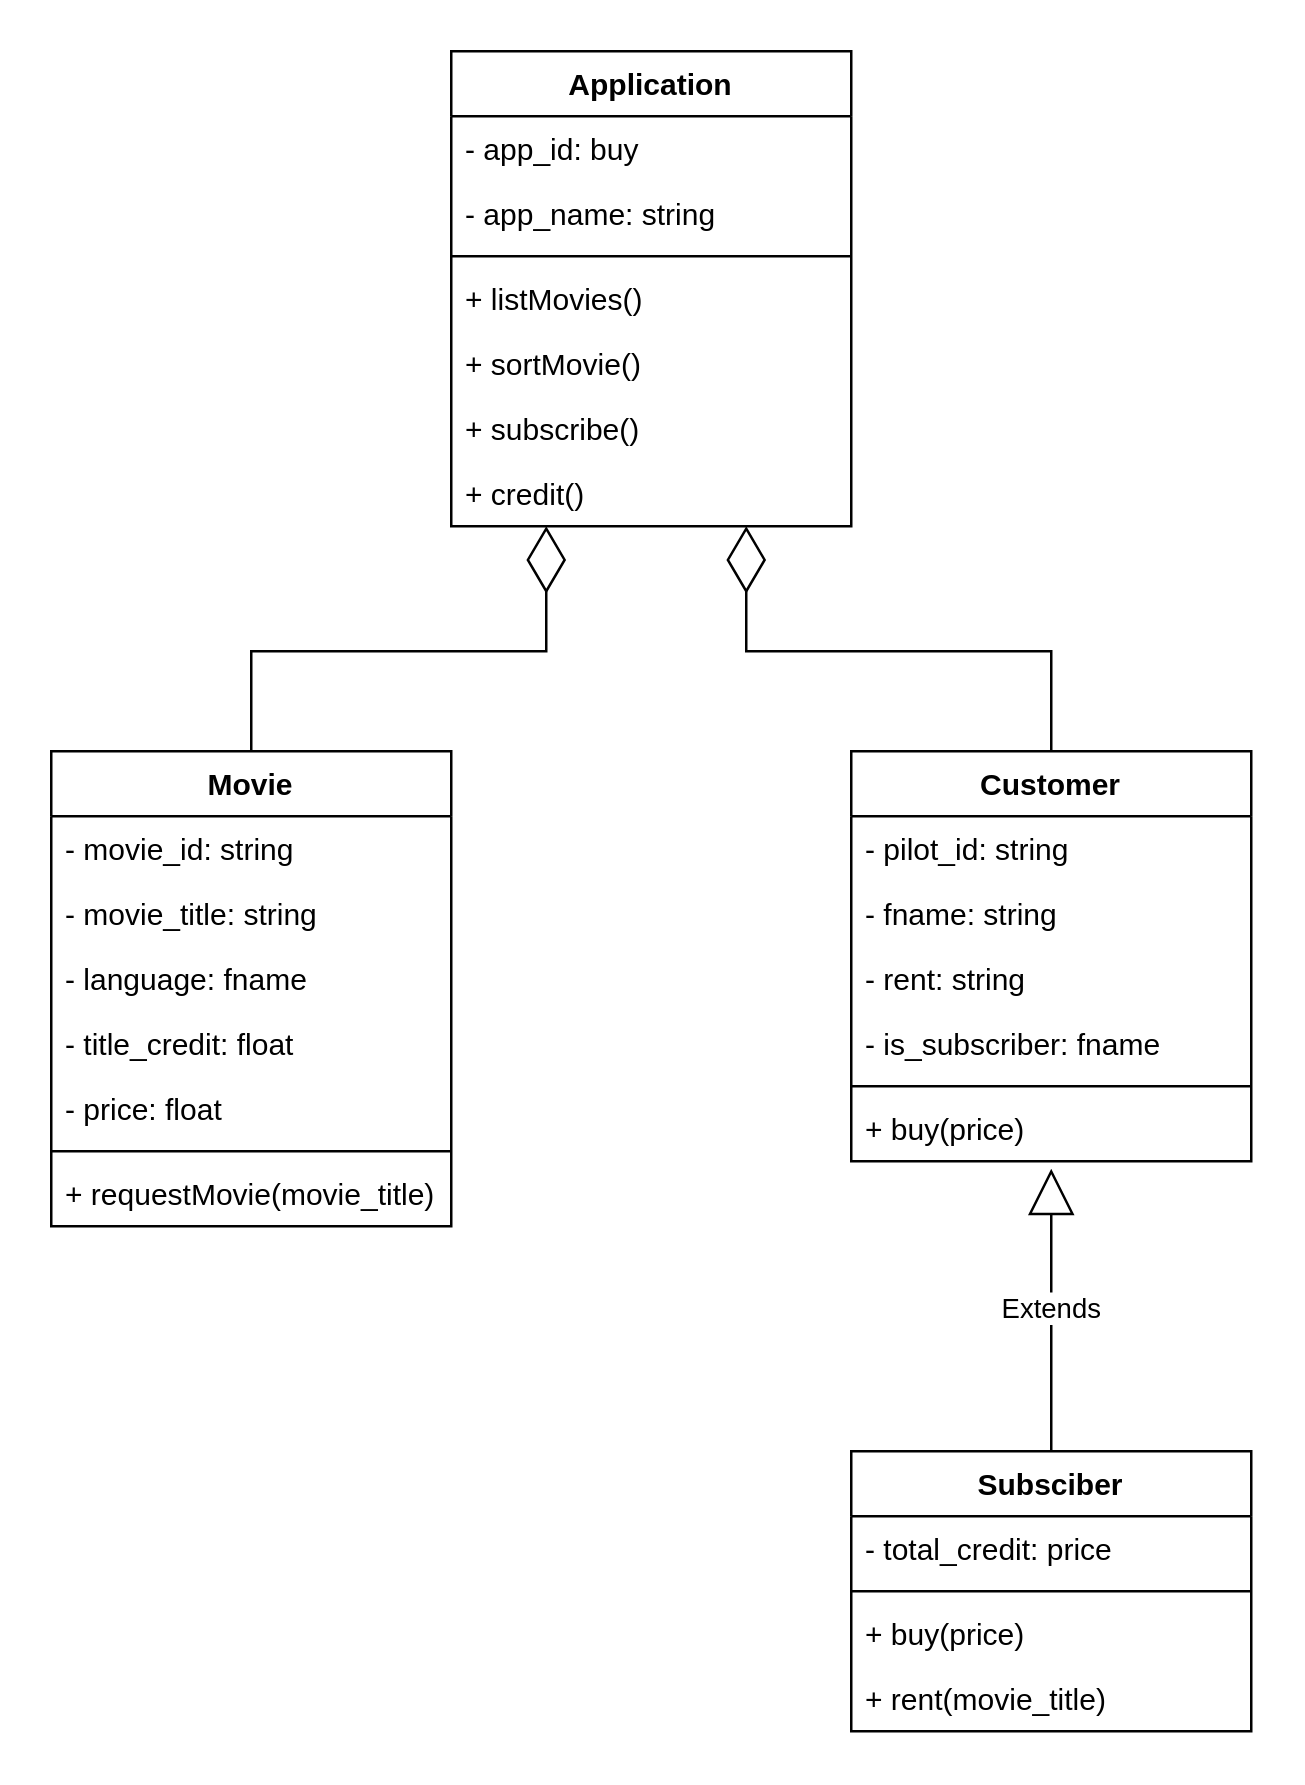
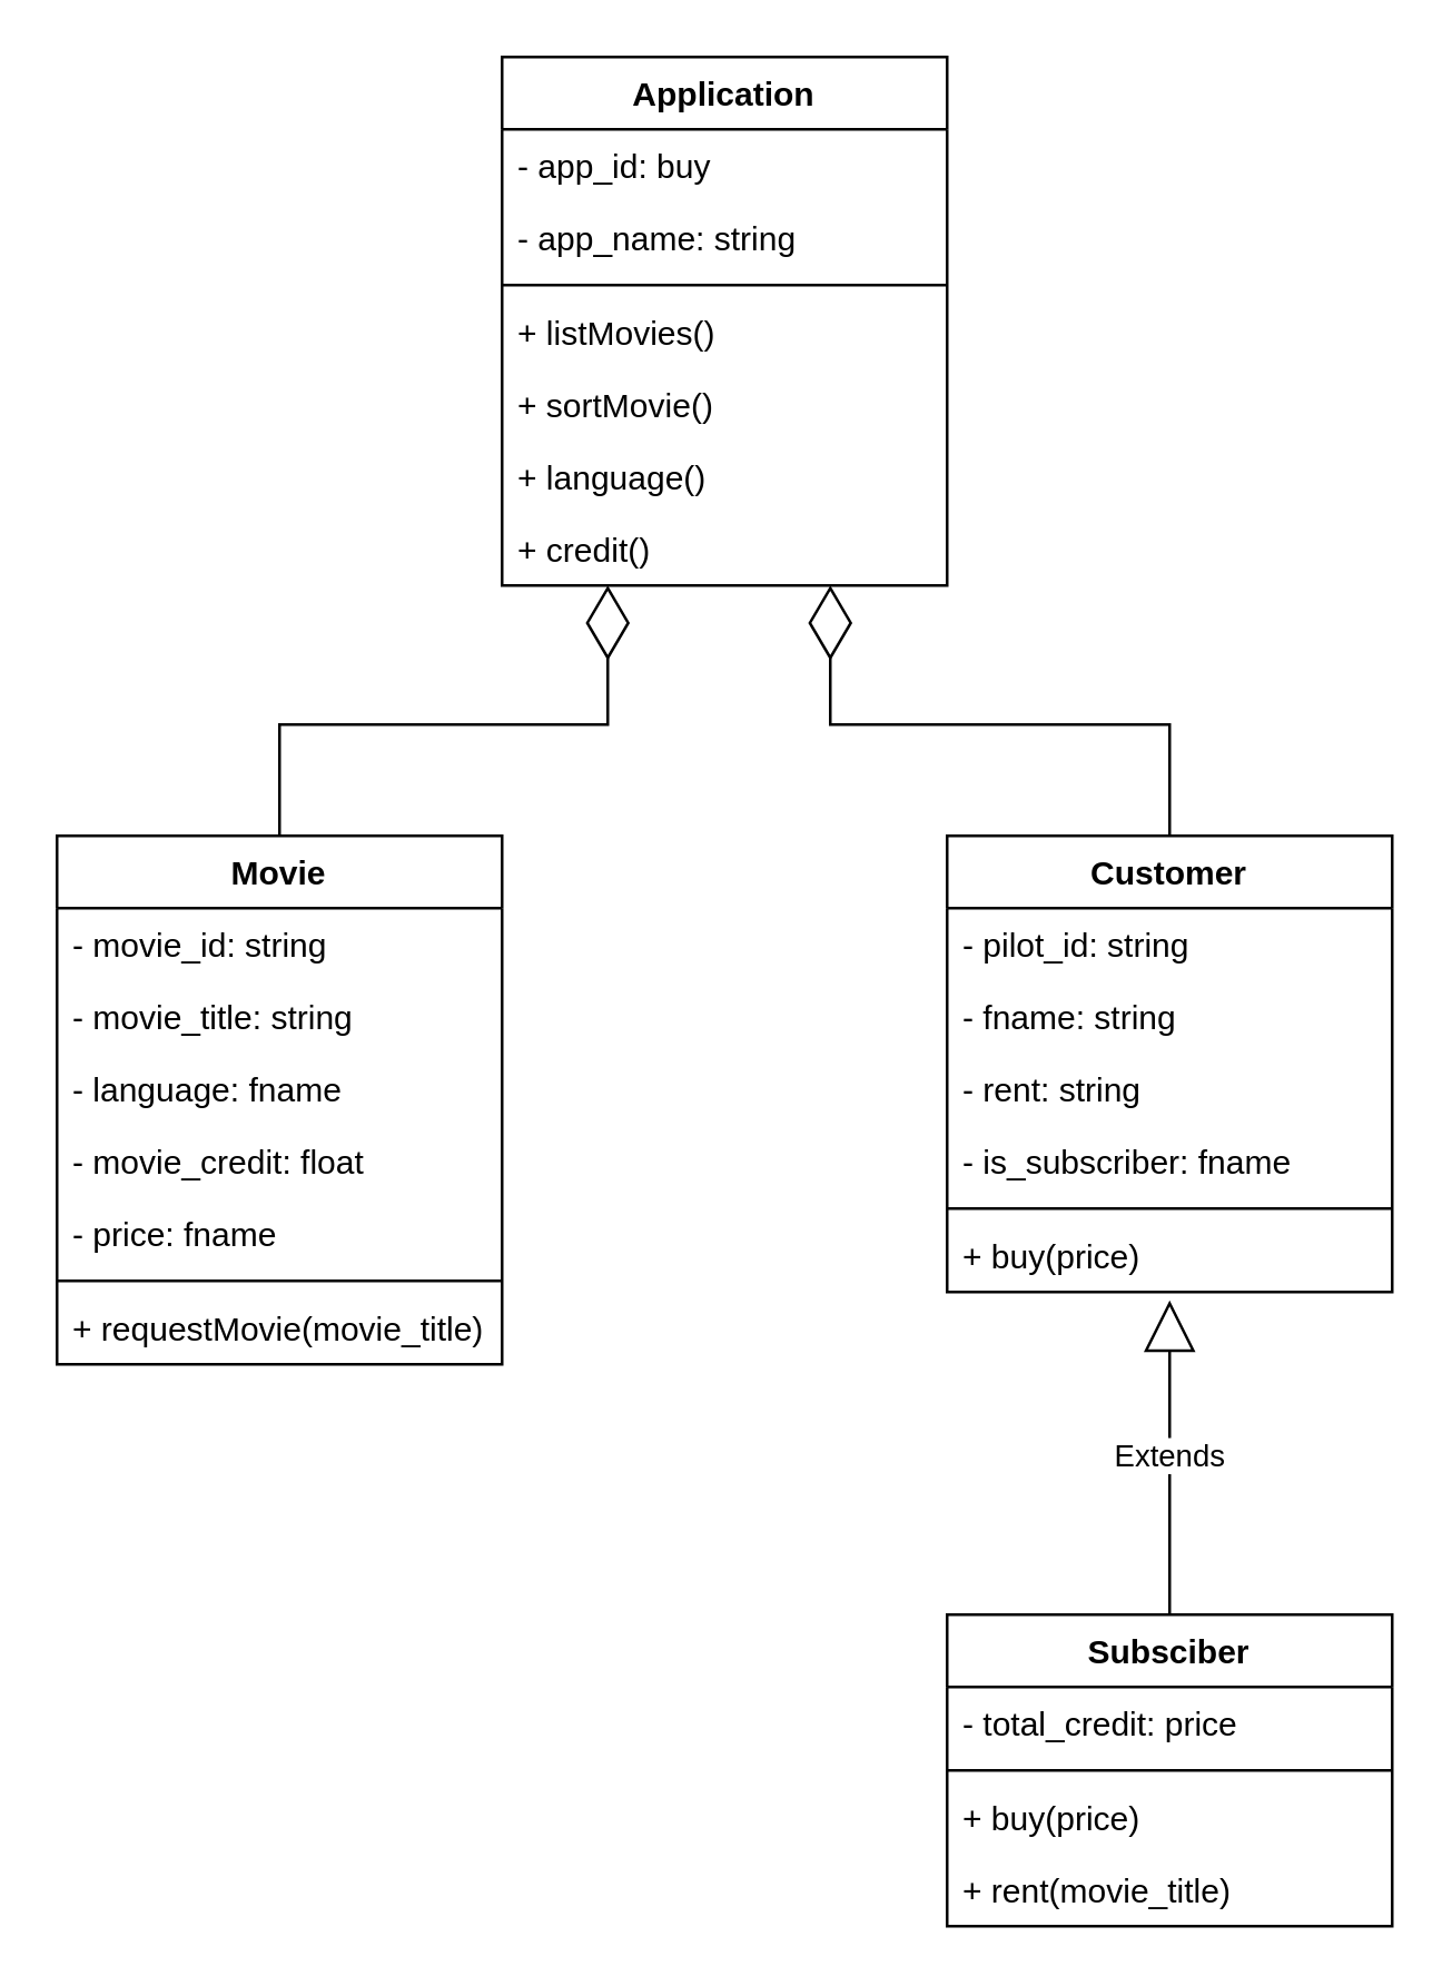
- <mxCell id="8" value="+ subscribe()" style="text;strokeColor=none;fillColor=none;align=left;verticalAlign=top;spacingLeft=4;spacingRight=4;overflow=hidden;rotatable=0;points=[[0,0.5],[1,0.5]];portConstraint=eastwest;" vertex="1" parent="2"><mxGeometry y="138" width="160" height="26" as="geometry" /></mxCell>
+ <mxCell id="8" value="+ language()" style="text;strokeColor=none;fillColor=none;align=left;verticalAlign=top;spacingLeft=4;spacingRight=4;overflow=hidden;rotatable=0;points=[[0,0.5],[1,0.5]];portConstraint=eastwest;" vertex="1" parent="2"><mxGeometry y="138" width="160" height="26" as="geometry" /></mxCell>
- <mxCell id="14" value="- title_credit: float" style="text;strokeColor=none;fillColor=none;align=left;verticalAlign=top;spacingLeft=4;spacingRight=4;overflow=hidden;rotatable=0;points=[[0,0.5],[1,0.5]];portConstraint=eastwest;" parent="10" vertex="1"><mxGeometry y="104" width="160" height="26" as="geometry" /></mxCell>
+ <mxCell id="14" value="- movie_credit: float" style="text;strokeColor=none;fillColor=none;align=left;verticalAlign=top;spacingLeft=4;spacingRight=4;overflow=hidden;rotatable=0;points=[[0,0.5],[1,0.5]];portConstraint=eastwest;" parent="10" vertex="1"><mxGeometry y="104" width="160" height="26" as="geometry" /></mxCell>
- <mxCell id="15" value="- price: float" style="text;strokeColor=none;fillColor=none;align=left;verticalAlign=top;spacingLeft=4;spacingRight=4;overflow=hidden;rotatable=0;points=[[0,0.5],[1,0.5]];portConstraint=eastwest;" parent="10" vertex="1"><mxGeometry y="130" width="160" height="26" as="geometry" /></mxCell>
+ <mxCell id="15" value="- price: fname" style="text;strokeColor=none;fillColor=none;align=left;verticalAlign=top;spacingLeft=4;spacingRight=4;overflow=hidden;rotatable=0;points=[[0,0.5],[1,0.5]];portConstraint=eastwest;" parent="10" vertex="1"><mxGeometry y="130" width="160" height="26" as="geometry" /></mxCell>
